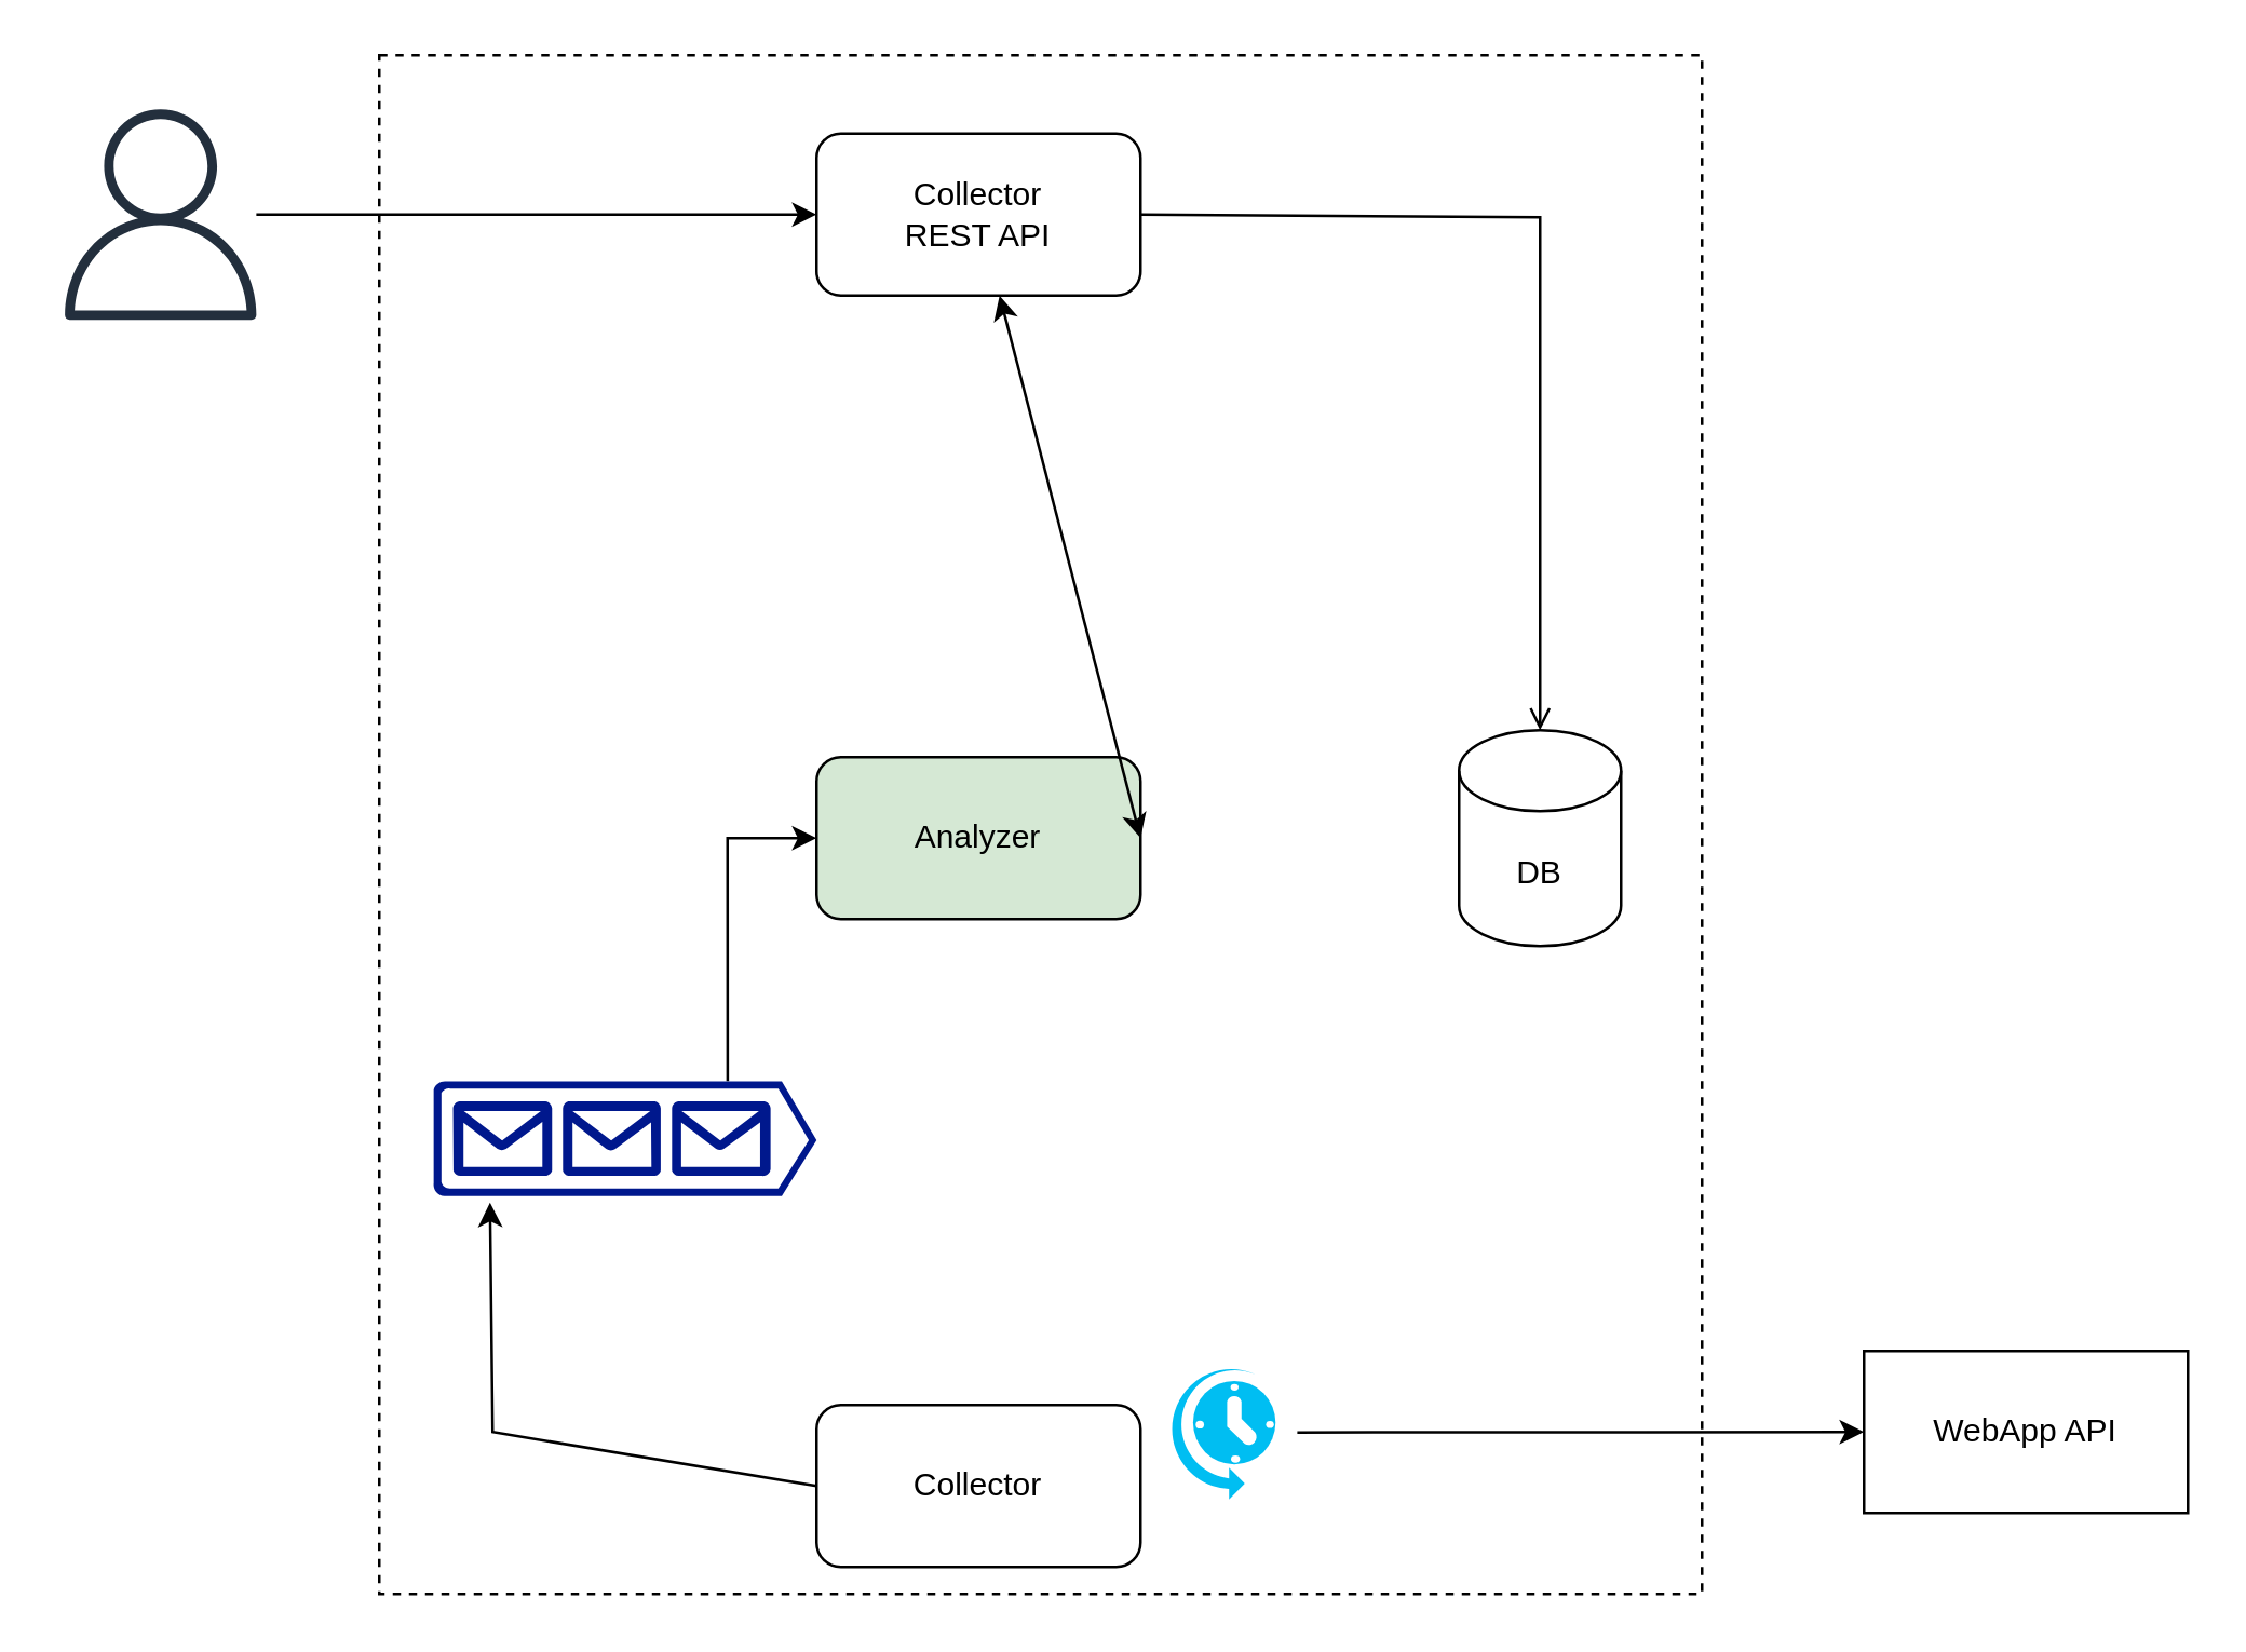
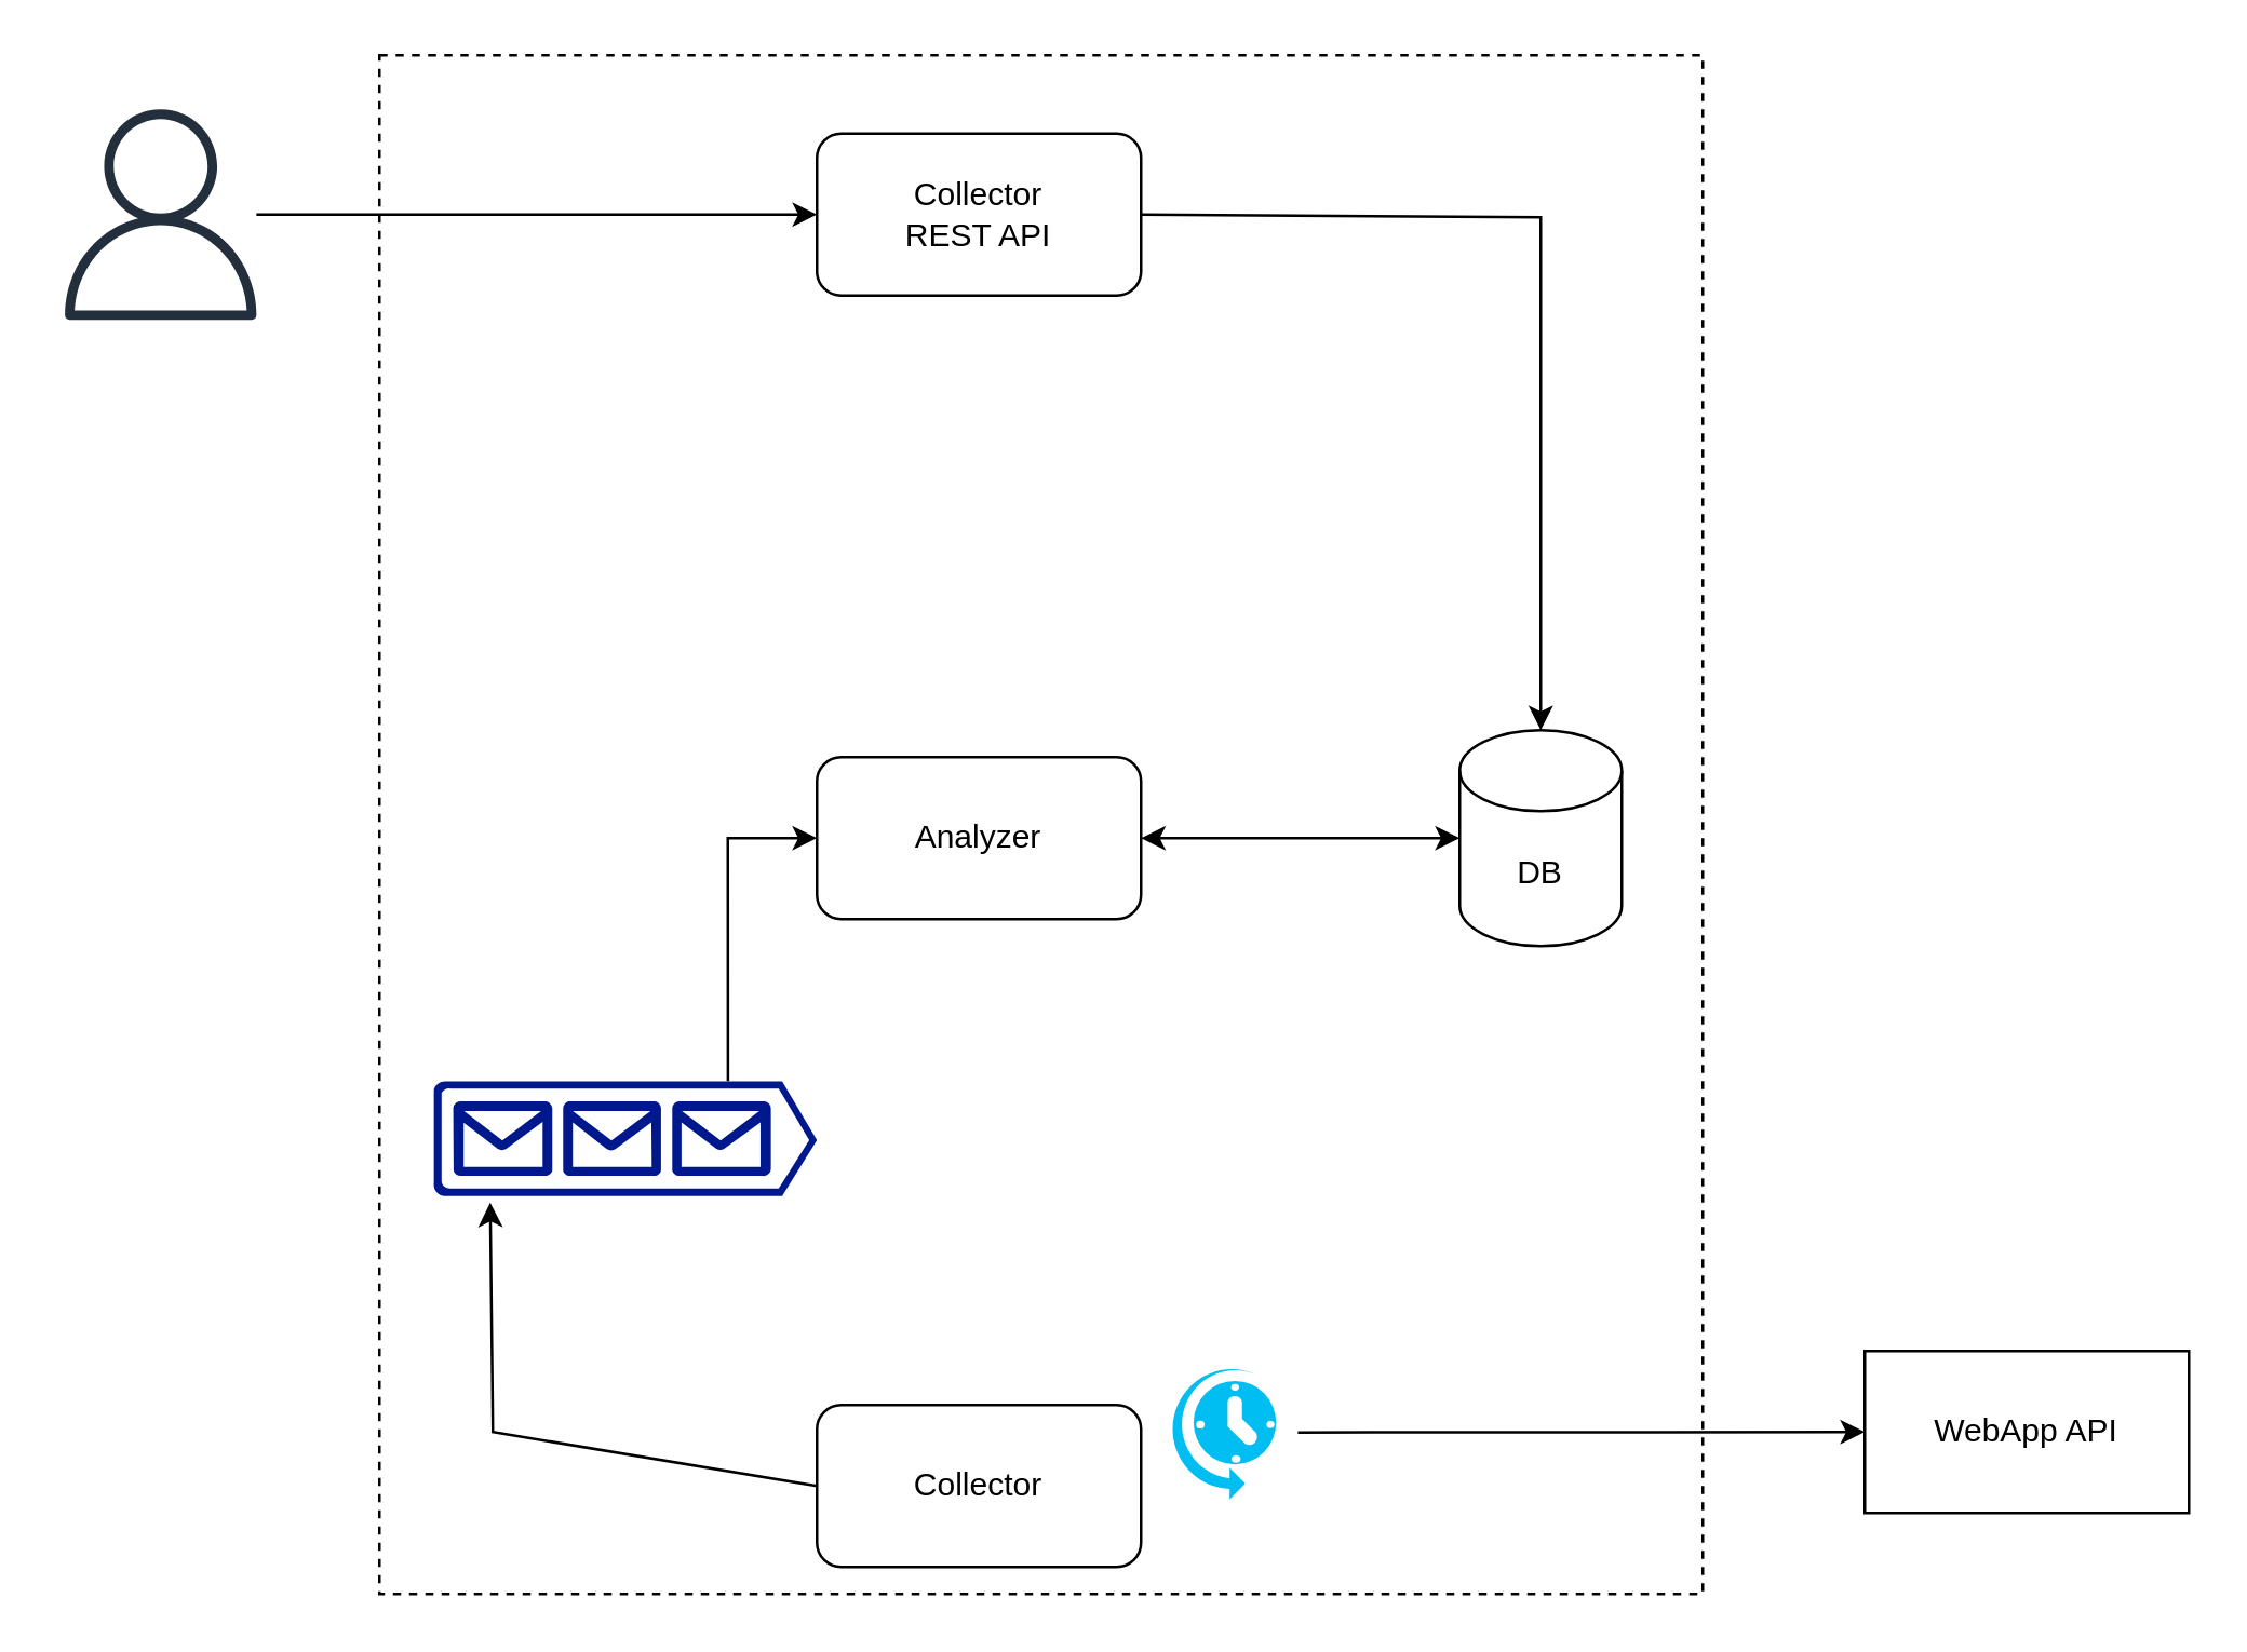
- <mxCell id="13" value="" style="endArrow=classic;html=1;rounded=0;exitX=1;exitY=0.5;exitDx=0;exitDy=0;startArrow=classic;startFill=1;" edge="1" parent="1" source="6" target="5"><mxGeometry width="50" height="50" relative="1" as="geometry"><mxPoint x="432" y="310" as="sourcePoint" /><mxPoint x="482" y="260" as="targetPoint" /></mxGeometry></mxCell>
+ <mxCell id="13" value="" style="endArrow=classic;html=1;rounded=0;exitX=1;exitY=0.5;exitDx=0;exitDy=0;entryX=0;entryY=0.5;entryDx=0;entryDy=0;entryPerimeter=0;startArrow=classic;startFill=1;" edge="1" parent="1" source="6" target="3"><mxGeometry width="50" height="50" relative="1" as="geometry"><mxPoint x="432" y="310" as="sourcePoint" /><mxPoint x="482" y="260" as="targetPoint" /></mxGeometry></mxCell>
- <mxCell id="12" value="" style="endArrow=open;html=1;rounded=0;exitX=1;exitY=0.5;exitDx=0;exitDy=0;entryX=0.5;entryY=0;entryDx=0;entryDy=0;entryPerimeter=0;strokeColor=default;endFill=1;startArrow=none;startFill=0;" edge="1" parent="1" source="5" target="3"><mxGeometry width="50" height="50" relative="1" as="geometry"><mxPoint x="422" y="210" as="sourcePoint" /><mxPoint x="472" y="160" as="targetPoint" /><Array as="points"><mxPoint x="570" y="80" /></Array></mxGeometry></mxCell>
+ <mxCell id="12" value="" style="endArrow=classic;html=1;rounded=0;exitX=1;exitY=0.5;exitDx=0;exitDy=0;entryX=0.5;entryY=0;entryDx=0;entryDy=0;entryPerimeter=0;strokeColor=default;endFill=1;startArrow=none;startFill=0;" edge="1" parent="1" source="5" target="3"><mxGeometry width="50" height="50" relative="1" as="geometry"><mxPoint x="422" y="210" as="sourcePoint" /><mxPoint x="472" y="160" as="targetPoint" /><Array as="points"><mxPoint x="570" y="80" /></Array></mxGeometry></mxCell>
- <mxCell id="6" value="&lt;div&gt;Analyzer&lt;/div&gt;" style="rounded=1;whiteSpace=wrap;html=1;fillColor=#d5e8d4;" vertex="1" parent="1"><mxGeometry x="302" y="280" width="120" height="60" as="geometry" /></mxCell>
+ <mxCell id="6" value="&lt;div&gt;Analyzer&lt;/div&gt;" style="rounded=1;whiteSpace=wrap;html=1;" vertex="1" parent="1"><mxGeometry x="302" y="280" width="120" height="60" as="geometry" /></mxCell>
